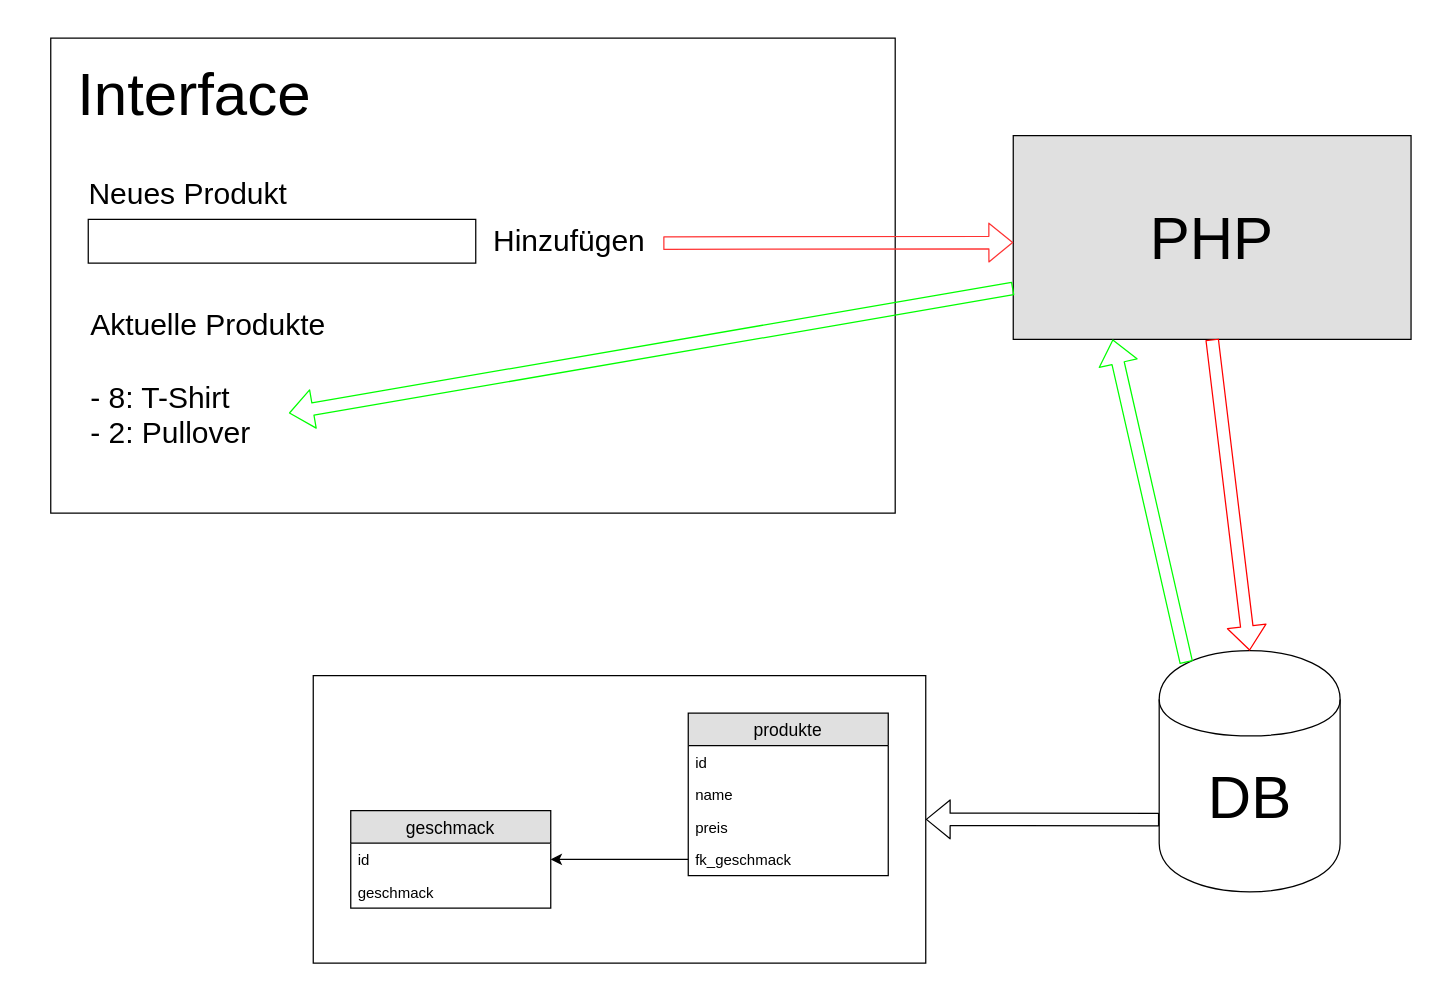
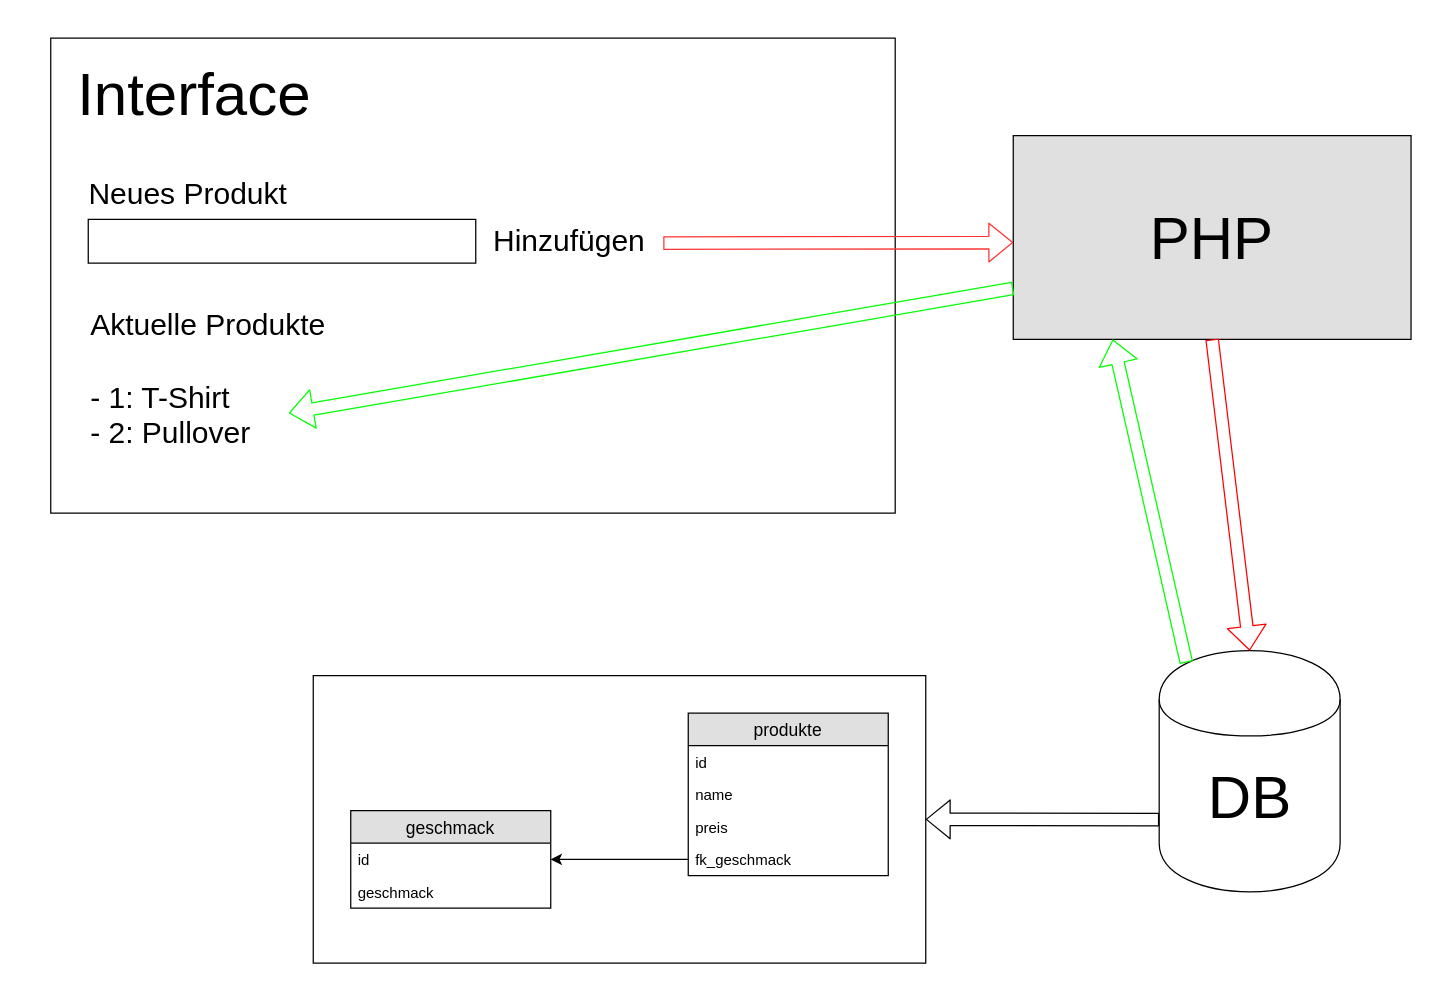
- <mxCell id="12" value="&lt;font style=&quot;font-size: 24px&quot;&gt;Aktuelle Produkte&lt;br&gt;&lt;br&gt;- 8: T-Shirt&lt;br&gt;- 2: Pullover&lt;br&gt;&lt;/font&gt;" style="text;html=1;strokeColor=none;fillColor=none;align=left;verticalAlign=middle;whiteSpace=wrap;rounded=0;" parent="1" vertex="1"><mxGeometry x="70" y="247.5" width="200" height="110" as="geometry" /></mxCell>
+ <mxCell id="12" value="&lt;font style=&quot;font-size: 24px&quot;&gt;Aktuelle Produkte&lt;br&gt;&lt;br&gt;- 1: T-Shirt&lt;br&gt;- 2: Pullover&lt;br&gt;&lt;/font&gt;" style="text;html=1;strokeColor=none;fillColor=none;align=left;verticalAlign=middle;whiteSpace=wrap;rounded=0;" parent="1" vertex="1"><mxGeometry x="70" y="247.5" width="200" height="110" as="geometry" /></mxCell>
